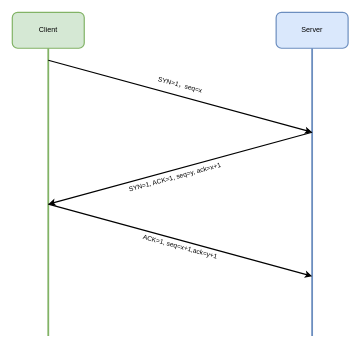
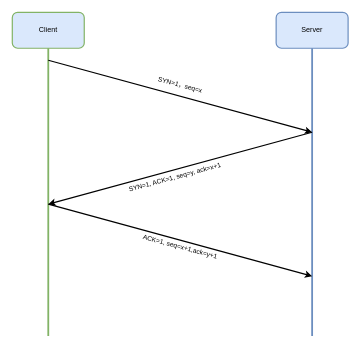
- <mxCell id="3" value="Client" style="rounded=1;whiteSpace=wrap;html=1;strokeWidth=2;fillColor=#d5e8d4;strokeColor=#82b366;" parent="2" vertex="1"><mxGeometry width="120" height="60" as="geometry" /></mxCell>
+ <mxCell id="3" value="Client" style="rounded=1;whiteSpace=wrap;html=1;strokeWidth=2;fillColor=#dae8fc;strokeColor=#82b366;" parent="2" vertex="1"><mxGeometry width="120" height="60" as="geometry" /></mxCell>
